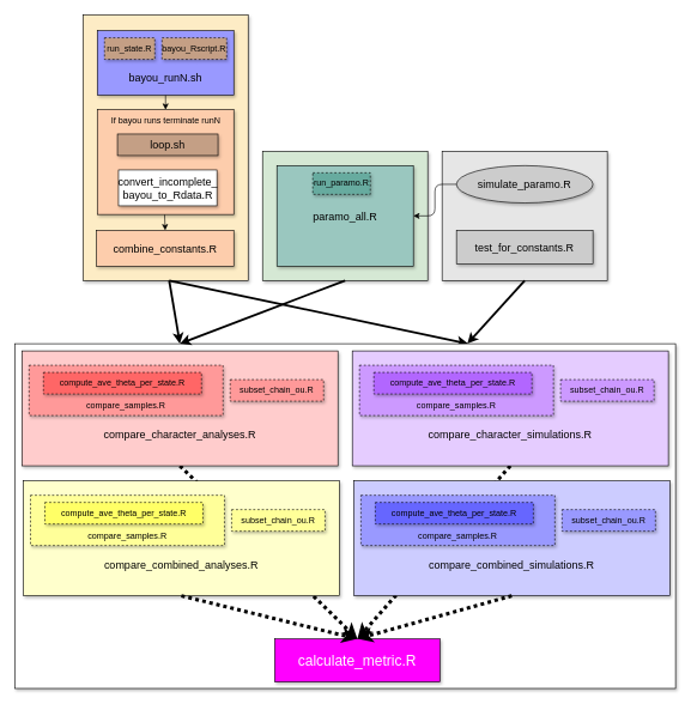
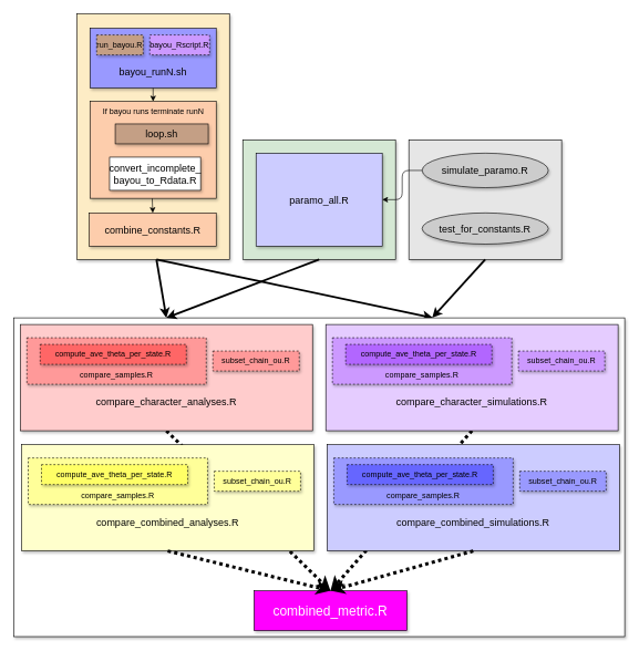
- <mxCell id="49" value="run_state.R" style="whiteSpace=wrap;html=1;dashed=1;fillColor=#C49F85;shadow=1;" vertex="1" parent="46"><mxGeometry x="10" y="10" width="70" height="30" as="geometry" /></mxCell>
+ <mxCell id="49" value="run_bayou.R" style="whiteSpace=wrap;html=1;dashed=1;fillColor=#C49F85;shadow=1;" vertex="1" parent="46"><mxGeometry x="10" y="10" width="70" height="30" as="geometry" /></mxCell>
- <mxCell id="48" value="bayou_Rscript.R" style="whiteSpace=wrap;html=1;dashed=1;fillColor=#C49F85;shadow=1;" vertex="1" parent="46"><mxGeometry x="90" y="10" width="90" height="30" as="geometry" /></mxCell>
+ <mxCell id="48" value="bayou_Rscript.R" style="whiteSpace=wrap;html=1;dashed=1;fillColor=#cc99ff;shadow=1;" vertex="1" parent="46"><mxGeometry x="90" y="10" width="90" height="30" as="geometry" /></mxCell>
- <mxCell id="54" value="&lt;font&gt;&lt;span style=&quot;font-size: 15px&quot;&gt;loop.sh&lt;/span&gt;&lt;br&gt;&lt;/font&gt;" style="whiteSpace=wrap;html=1;shadow=1;fillColor=#C49F85;" vertex="1" parent="52"><mxGeometry x="28" y="34" width="140" height="30" as="geometry" /></mxCell>
+ <mxCell id="54" value="&lt;font&gt;&lt;span style=&quot;font-size: 15px&quot;&gt;loop.sh&lt;/span&gt;&lt;br&gt;&lt;/font&gt;" style="whiteSpace=wrap;html=1;shadow=1;fillColor=#C49F85;" vertex="1" parent="52"><mxGeometry x="38" y="34" width="140" height="30" as="geometry" /></mxCell>
- <mxCell id="6" value="run_paramo.R" style="whiteSpace=wrap;html=1;dashed=1;fillColor=#67AB9F;shadow=1;" vertex="1" parent="1"><mxGeometry x="435" y="240" width="80" height="30" as="geometry" /></mxCell>
- <mxCell id="5" value="&lt;font style=&quot;font-size: 15px&quot;&gt;paramo_all.R&lt;/font&gt;" style="whiteSpace=wrap;html=1;fillColor=#9AC7BF;shadow=1;" vertex="1" parent="1"><mxGeometry x="385" y="230" width="190" height="140" as="geometry" /></mxCell>
+ <mxCell id="5" value="&lt;font style=&quot;font-size: 15px&quot;&gt;paramo_all.R&lt;/font&gt;" style="whiteSpace=wrap;html=1;fillColor=#ccccff;shadow=1;" vertex="1" parent="1"><mxGeometry x="385" y="230" width="190" height="140" as="geometry" /></mxCell>
- <mxCell id="10" value="&lt;span style=&quot;font-size: 15px&quot;&gt;test_for_constants.R&lt;/span&gt;" style="whiteSpace=wrap;html=1;fillColor=#CCCCCC;shadow=1;" vertex="1" parent="1"><mxGeometry x="635" y="320" width="190" height="47" as="geometry" /></mxCell>
+ <mxCell id="10" value="&lt;span style=&quot;font-size: 15px&quot;&gt;test_for_constants.R&lt;/span&gt;" style="ellipse;whiteSpace=wrap;html=1;fillColor=#CCCCCC;shadow=1;" vertex="1" parent="1"><mxGeometry x="635" y="320" width="190" height="47" as="geometry" /></mxCell>
- <mxCell id="31" value="&lt;font style=&quot;font-size: 20px&quot; color=&quot;#ffffff&quot;&gt;calculate_metric.R&lt;/font&gt;" style="whiteSpace=wrap;html=1;fillColor=#FF00FF;shadow=1;" vertex="1" parent="30"><mxGeometry x="350" y="220" width="230" height="60" as="geometry" /></mxCell>
+ <mxCell id="31" value="&lt;font style=&quot;font-size: 20px&quot; color=&quot;#ffffff&quot;&gt;combined_metric.R&lt;/font&gt;" style="whiteSpace=wrap;html=1;fillColor=#FF00FF;shadow=1;" vertex="1" parent="30"><mxGeometry x="350" y="220" width="230" height="60" as="geometry" /></mxCell>
